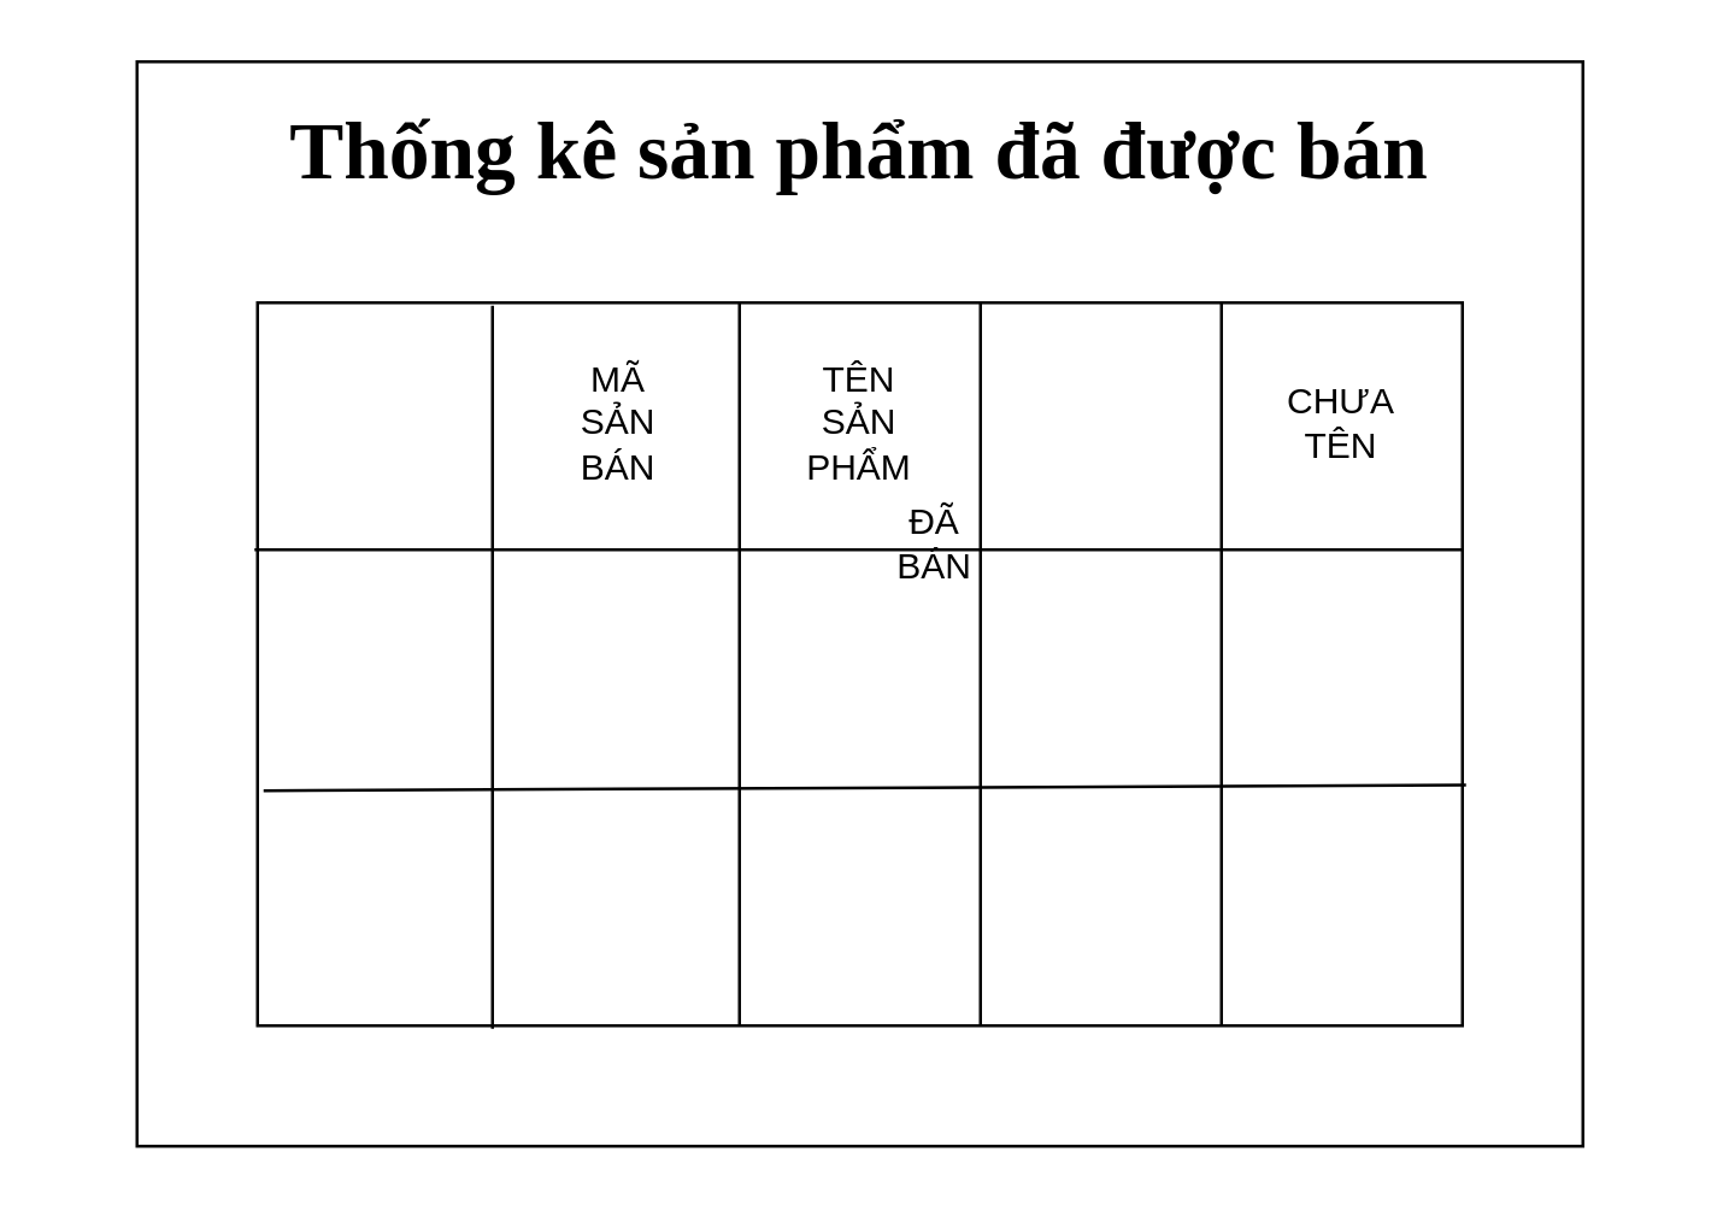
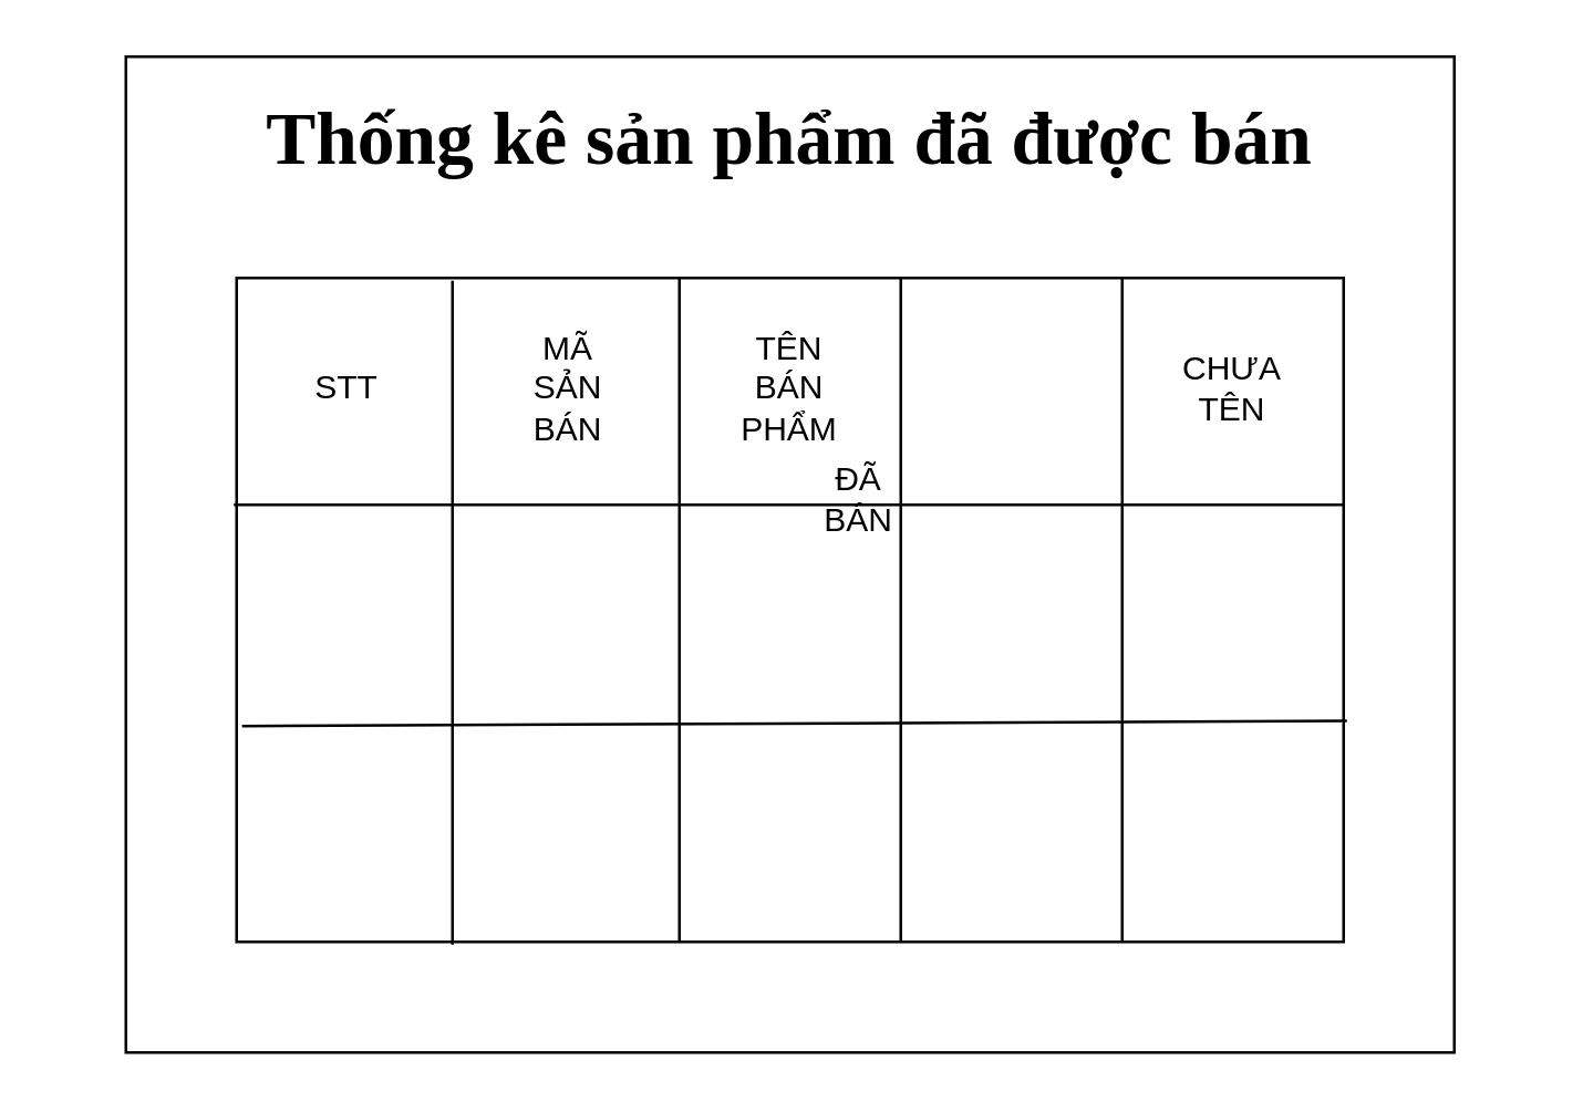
+ <mxCell id="8" value="STT" style="text;html=1;strokeColor=none;fillColor=none;align=center;verticalAlign=middle;whiteSpace=wrap;rounded=0;" vertex="1" parent="1"><mxGeometry x="105" y="130" width="40" height="20" as="geometry" /></mxCell>
- <mxCell id="10" value="TÊN SẢN PHẨM" style="text;html=1;strokeColor=none;fillColor=none;align=center;verticalAlign=middle;whiteSpace=wrap;rounded=0;" vertex="1" parent="1"><mxGeometry x="265" y="130" width="40" height="20" as="geometry" /></mxCell>
+ <mxCell id="10" value="TÊN BÁN PHẨM" style="text;html=1;strokeColor=none;fillColor=none;align=center;verticalAlign=middle;whiteSpace=wrap;rounded=0;" vertex="1" parent="1"><mxGeometry x="265" y="130" width="40" height="20" as="geometry" /></mxCell>
